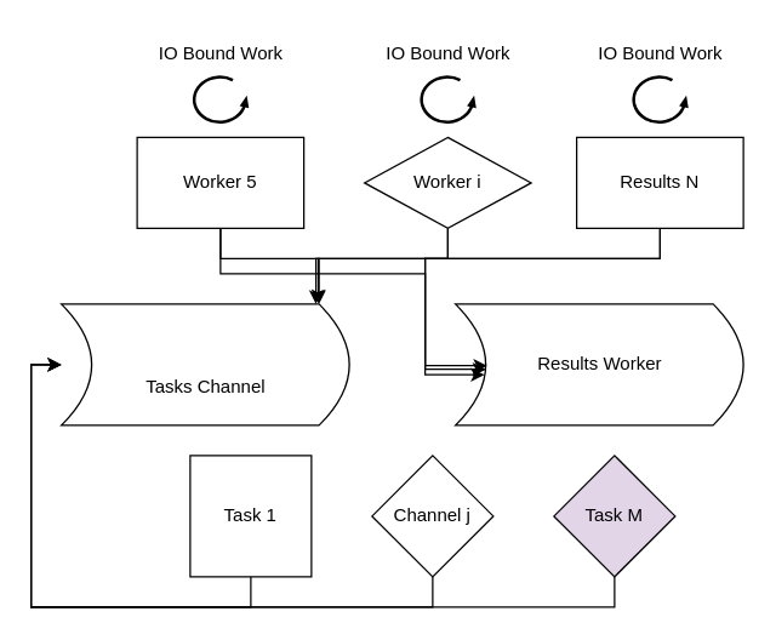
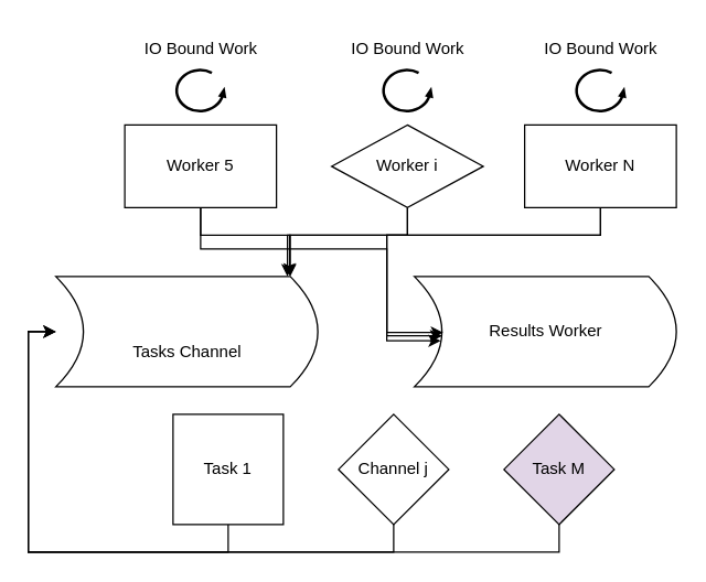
- <mxCell id="5" value="Results N" style="rounded=0;whiteSpace=wrap;html=1;" vertex="1" parent="1"><mxGeometry x="380" y="90" width="110" height="60" as="geometry" /></mxCell>
+ <mxCell id="5" value="Worker N" style="rounded=0;whiteSpace=wrap;html=1;" vertex="1" parent="1"><mxGeometry x="380" y="90" width="110" height="60" as="geometry" /></mxCell>
